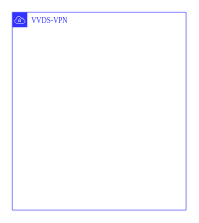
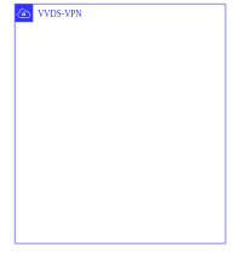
- <mxCell id="2" value="VVDS-VPN" style="sketch=0;outlineConnect=0;gradientColor=none;html=1;whiteSpace=wrap;fontSize=12;fontStyle=0;shape=mxgraph.aws4.group;grIcon=mxgraph.aws4.group_vpc;strokeColor=#3333FF;fillColor=none;verticalAlign=top;align=left;spacingLeft=30;fontColor=#3333FF;dashed=0;fontFamily=Lucida Console;" vertex="1" parent="1"><mxGeometry x="20" y="20" width="290" height="330" as="geometry" /></mxCell>
+ <mxCell id="2" value="VVDS-VPN" style="sketch=0;outlineConnect=0;gradientColor=none;html=1;whiteSpace=wrap;fontSize=12;fontStyle=0;shape=mxgraph.aws4.group;grIcon=mxgraph.aws4.group_vpc;strokeColor=#3333FF;fillColor=none;verticalAlign=top;align=left;spacingLeft=30;fontColor=#3333FF;dashed=0;fontFamily=Lucida Console;" vertex="1" parent="1"><mxGeometry x="20" y="5" width="290" height="330" as="geometry" /></mxCell>
